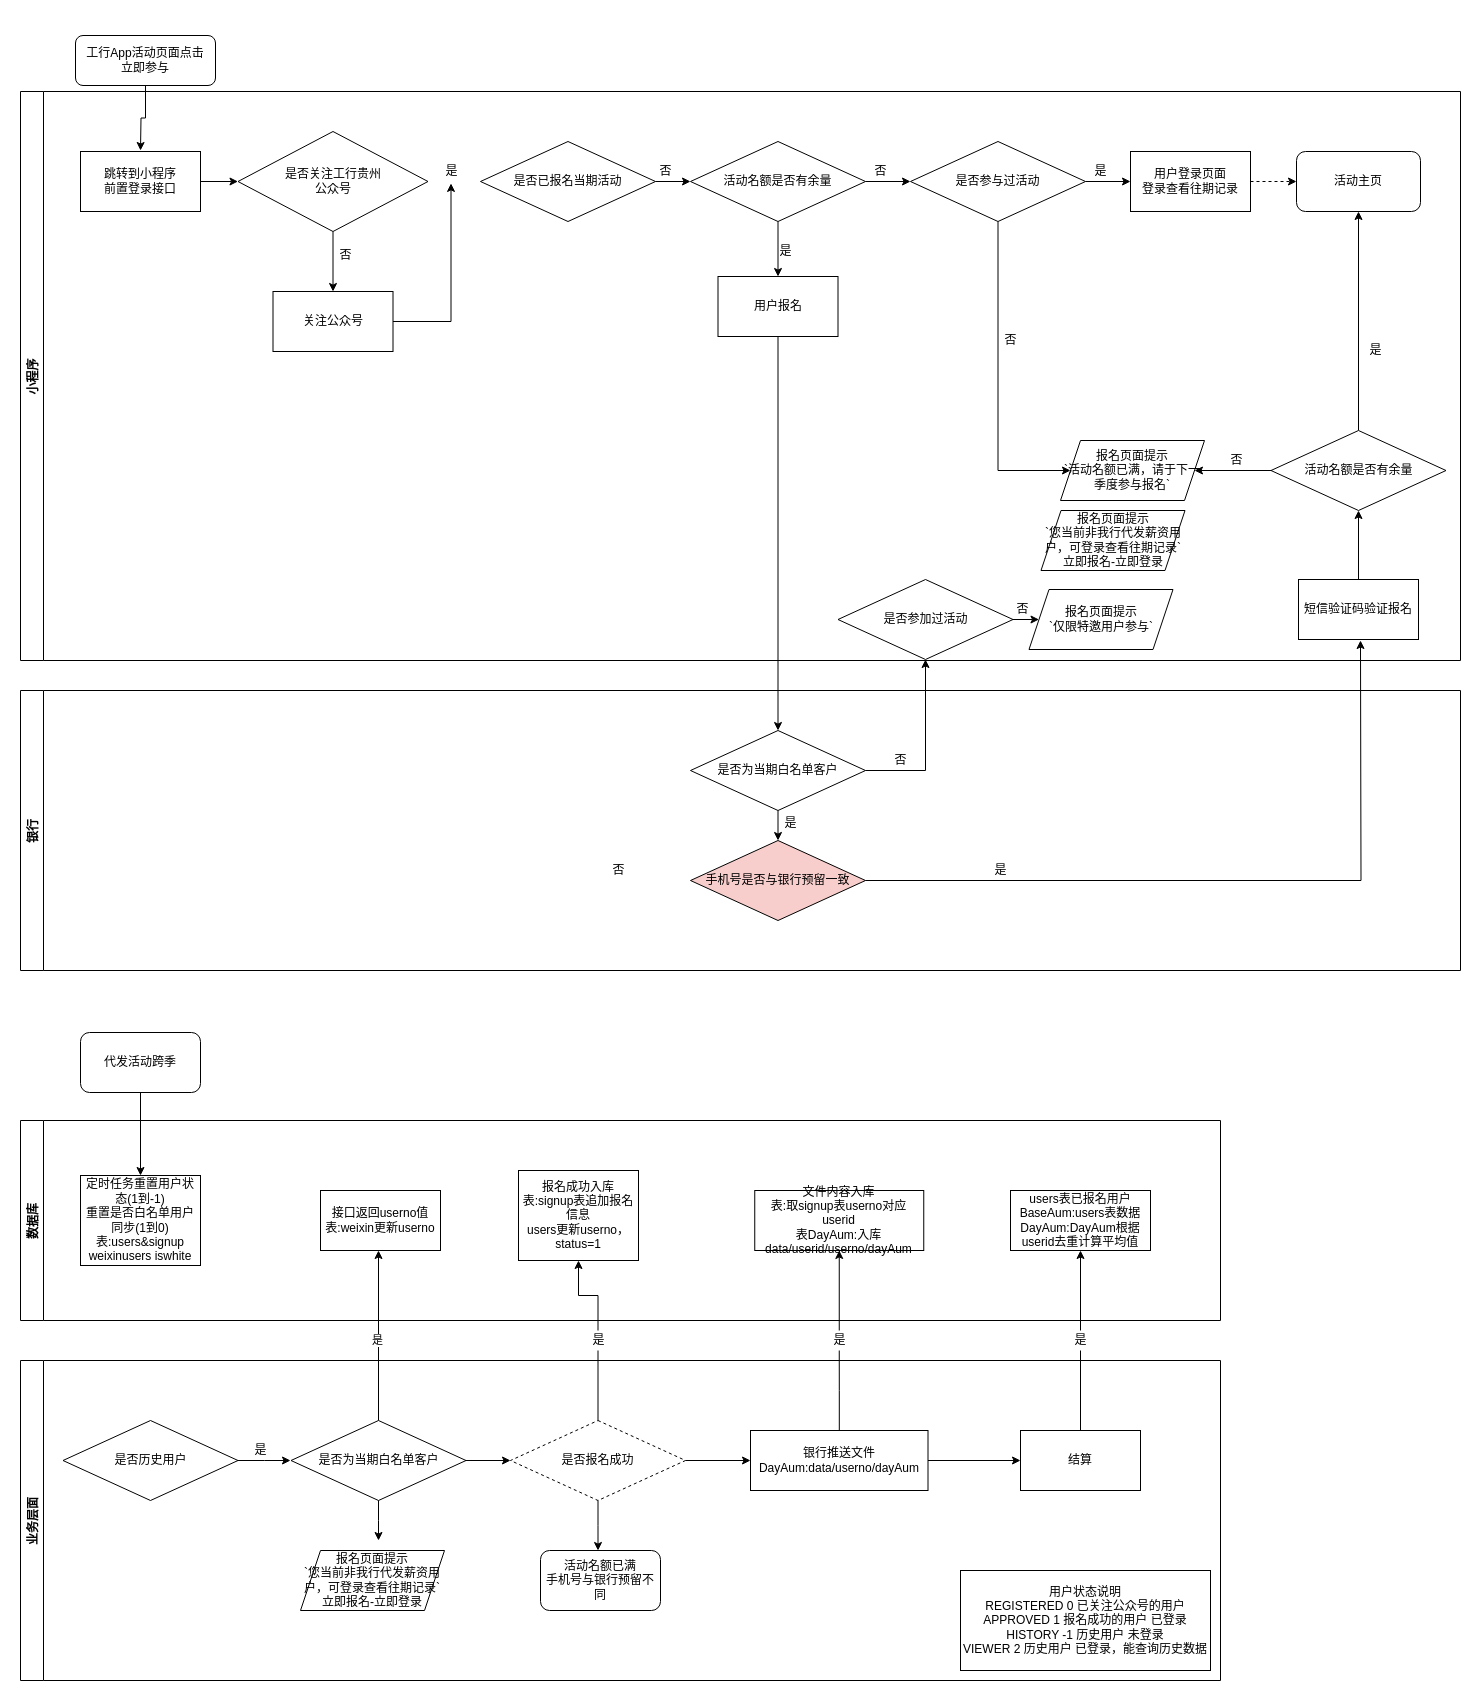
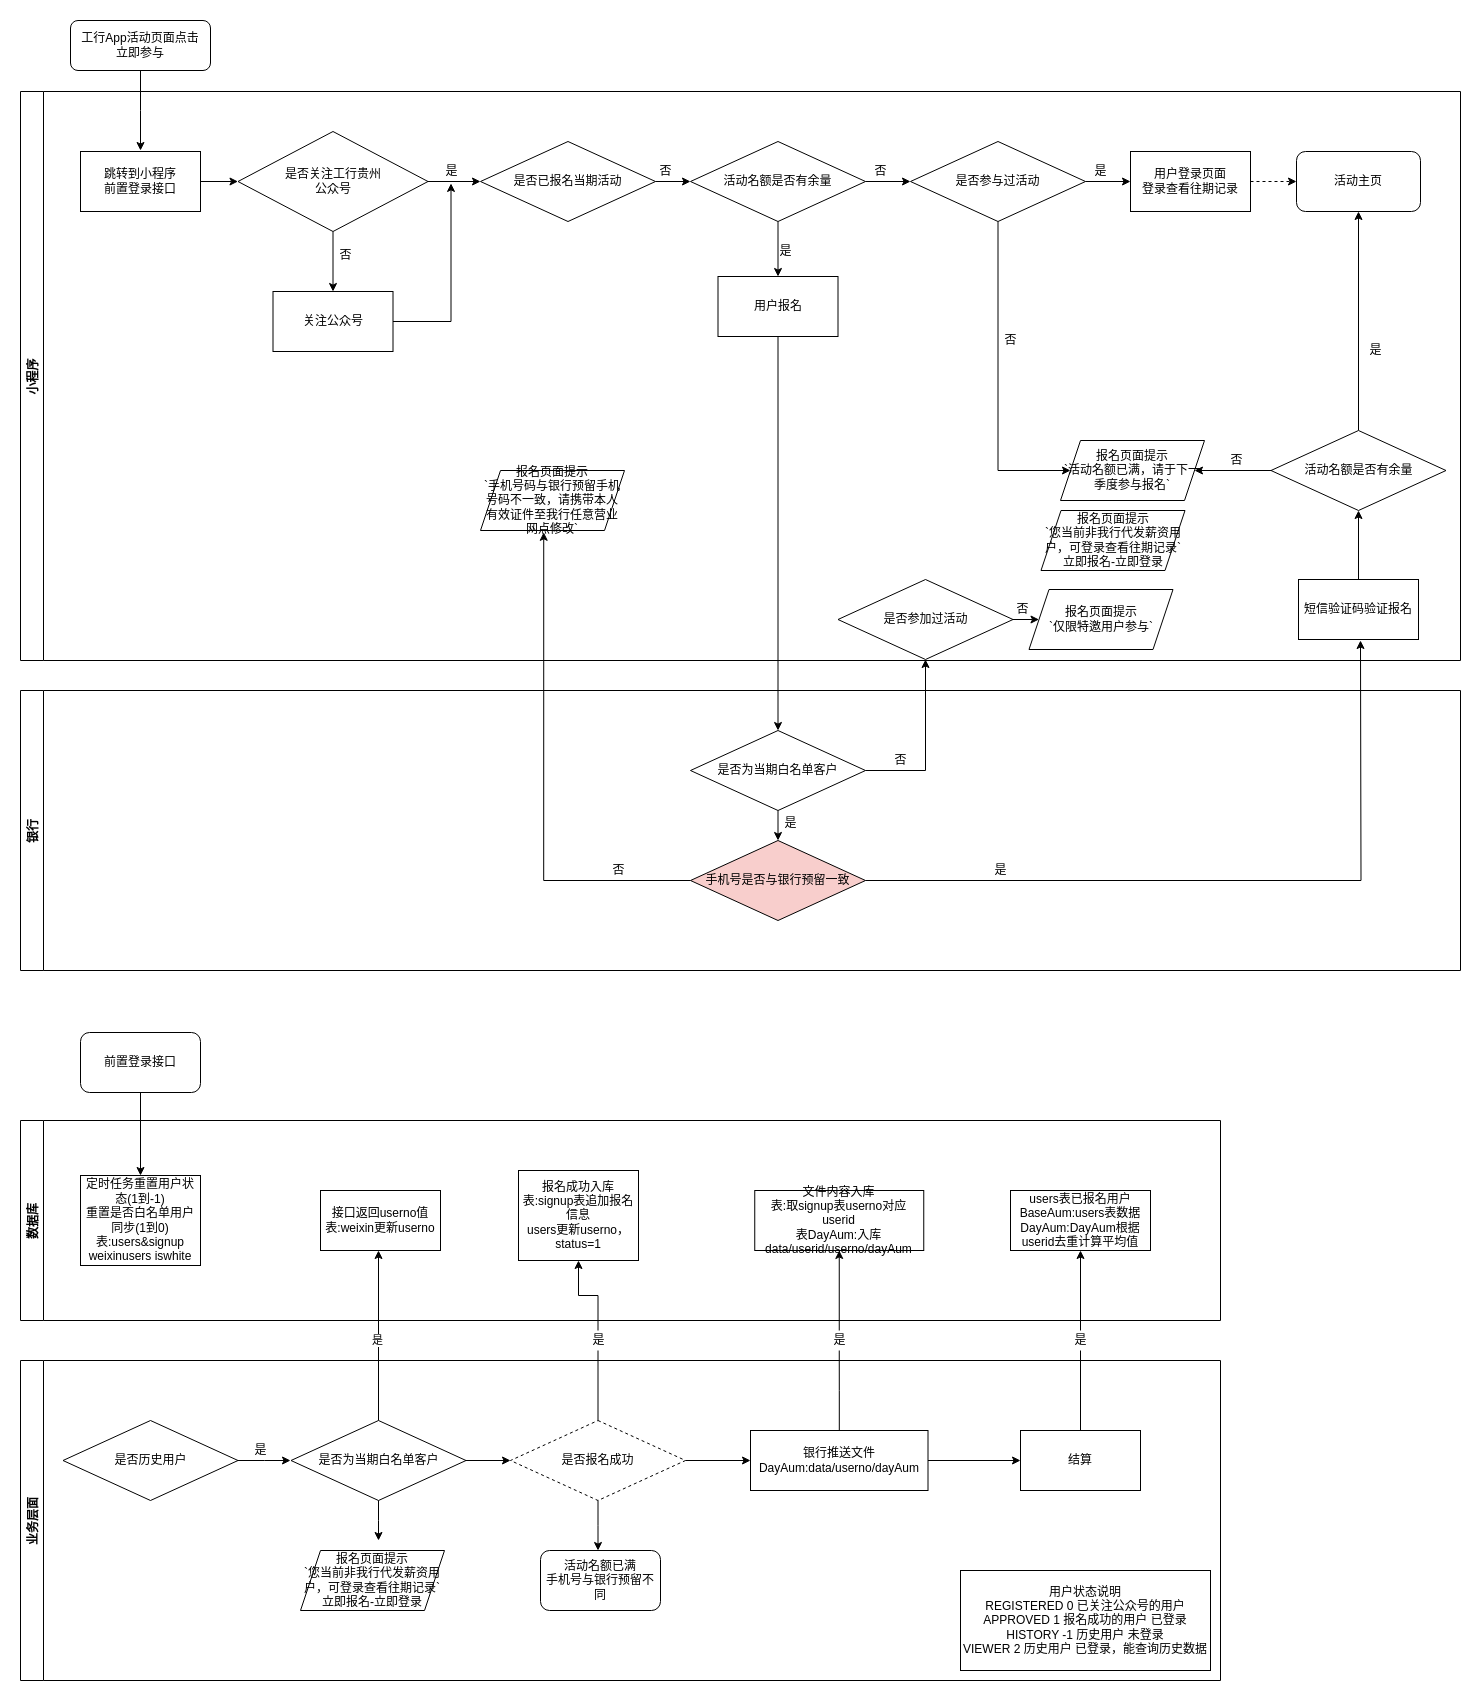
- <mxCell id="3" value="工行App活动页面点击&lt;br&gt;立即参与" style="rounded=1;whiteSpace=wrap;html=1;fontSize=12;glass=0;strokeWidth=1;shadow=0;" parent="1" vertex="1"><mxGeometry x="75" y="35" width="140" height="50" as="geometry" /></mxCell>
+ <mxCell id="3" value="工行App活动页面点击&lt;br&gt;立即参与" style="rounded=1;whiteSpace=wrap;html=1;fontSize=12;glass=0;strokeWidth=1;shadow=0;" parent="1" vertex="1"><mxGeometry x="70" y="20" width="140" height="50" as="geometry" /></mxCell>
+ <mxCell id="6" style="edgeStyle=orthogonalEdgeStyle;rounded=0;orthogonalLoop=1;jettySize=auto;html=1;exitX=1;exitY=0.5;exitDx=0;exitDy=0;entryX=0;entryY=0.5;entryDx=0;entryDy=0;" parent="4" source="8" target="13" edge="1"><mxGeometry relative="1" as="geometry" /></mxCell>
+ <mxCell id="40" value="报名页面提示&lt;br&gt;`手机号码与银行预留手机号码不一致，请携带本人有效证件至我行任意营业网点修改`" style="shape=parallelogram;perimeter=parallelogramPerimeter;whiteSpace=wrap;html=1;fixedSize=1;" parent="4" vertex="1"><mxGeometry x="460" y="379" width="144" height="60" as="geometry" /></mxCell>
+ <mxCell id="52" style="edgeStyle=orthogonalEdgeStyle;rounded=0;orthogonalLoop=1;jettySize=auto;html=1;entryX=0.439;entryY=1.03;entryDx=0;entryDy=0;entryPerimeter=0;" parent="1" source="46" target="40" edge="1"><mxGeometry relative="1" as="geometry" /></mxCell>
- <mxCell id="58" value="代发活动跨季&lt;br&gt;" style="rounded=1;whiteSpace=wrap;html=1;" parent="1" vertex="1"><mxGeometry x="80" y="1032" width="120" height="60" as="geometry" /></mxCell>
+ <mxCell id="58" value="前置登录接口&lt;br&gt;" style="rounded=1;whiteSpace=wrap;html=1;" parent="1" vertex="1"><mxGeometry x="80" y="1032" width="120" height="60" as="geometry" /></mxCell>
